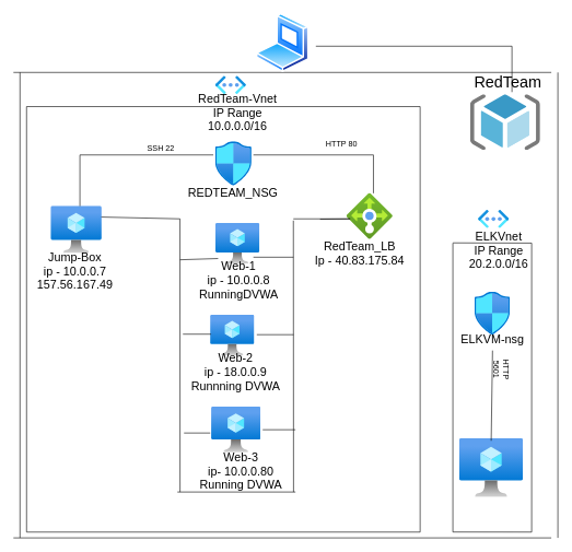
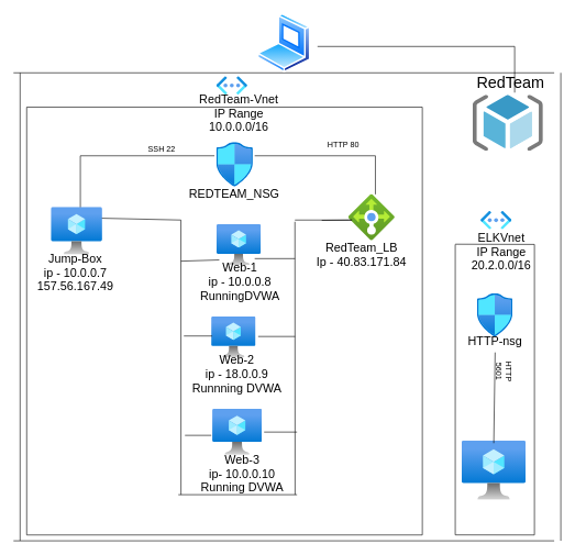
- <mxCell id="19" value="&lt;font style=&quot;font-size: 18px&quot;&gt;RedTeam_LB&lt;br&gt;Ip - 40.83.175.84&lt;/font&gt;" style="text;html=1;strokeColor=none;fillColor=none;align=center;verticalAlign=middle;whiteSpace=wrap;rounded=0;" parent="17" vertex="1"><mxGeometry x="-70" y="81.9" width="180" height="19.5" as="geometry" /></mxCell>
+ <mxCell id="19" value="&lt;font style=&quot;font-size: 18px&quot;&gt;RedTeam_LB&lt;br&gt;Ip - 40.83.171.84&lt;/font&gt;" style="text;html=1;strokeColor=none;fillColor=none;align=center;verticalAlign=middle;whiteSpace=wrap;rounded=0;" parent="17" vertex="1"><mxGeometry x="-70" y="81.9" width="180" height="19.5" as="geometry" /></mxCell>
- <mxCell id="53" value="&lt;font style=&quot;font-size: 18px&quot;&gt;ELKVM-nsg&lt;/font&gt;" style="text;html=1;strokeColor=none;fillColor=none;align=center;verticalAlign=middle;whiteSpace=wrap;rounded=0;" parent="51" vertex="1"><mxGeometry y="77.815" width="100.726" height="35.142" as="geometry" /></mxCell>
+ <mxCell id="53" value="&lt;font style=&quot;font-size: 18px&quot;&gt;HTTP-nsg&lt;/font&gt;" style="text;html=1;strokeColor=none;fillColor=none;align=center;verticalAlign=middle;whiteSpace=wrap;rounded=0;" parent="51" vertex="1"><mxGeometry y="77.815" width="100.726" height="35.142" as="geometry" /></mxCell>
- <mxCell id="43" value="&lt;font style=&quot;font-size: 18px&quot;&gt;Web-3&lt;br&gt;ip- 10.0.0.80&lt;br&gt;Running DVWA&lt;br&gt;&lt;/font&gt;" style="text;html=1;strokeColor=none;fillColor=none;align=center;verticalAlign=middle;whiteSpace=wrap;rounded=0;" parent="41" vertex="1"><mxGeometry y="87.5" width="130" height="23.65" as="geometry" /></mxCell>
+ <mxCell id="43" value="&lt;font style=&quot;font-size: 18px&quot;&gt;Web-3&lt;br&gt;ip- 10.0.0.10&lt;br&gt;Running DVWA&lt;br&gt;&lt;/font&gt;" style="text;html=1;strokeColor=none;fillColor=none;align=center;verticalAlign=middle;whiteSpace=wrap;rounded=0;" parent="41" vertex="1"><mxGeometry y="87.5" width="130" height="23.65" as="geometry" /></mxCell>
